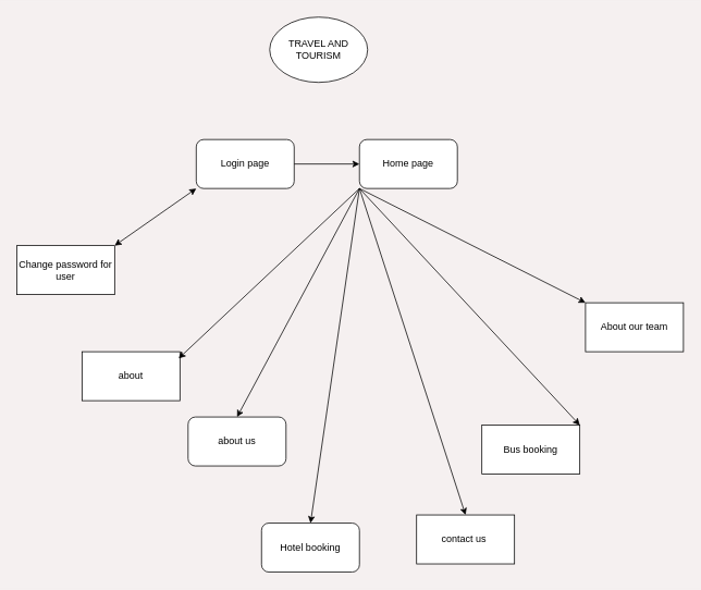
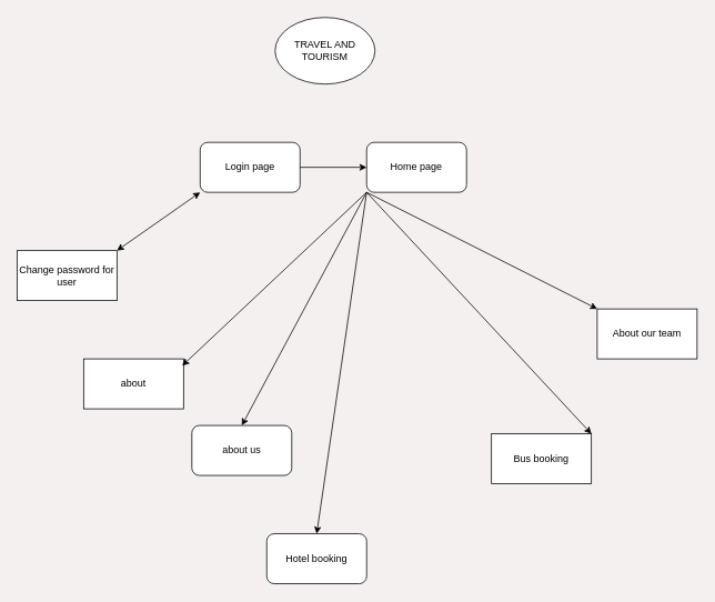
- <mxCell id="12" value="" style="endArrow=classic;html=1;rounded=0;entryX=0.5;entryY=0;entryDx=0;entryDy=0;exitX=0;exitY=1;exitDx=0;exitDy=0;" edge="1" parent="1" source="3" target="5"><mxGeometry width="50" height="50" relative="1" as="geometry"><mxPoint x="280" y="470" as="sourcePoint" /><mxPoint x="330" y="420" as="targetPoint" /></mxGeometry></mxCell>
- <mxCell id="5" value="contact us&amp;nbsp;" style="rounded=0;whiteSpace=wrap;html=1;" vertex="1" parent="1"><mxGeometry x="510" y="630" width="120" height="60" as="geometry" /></mxCell>
